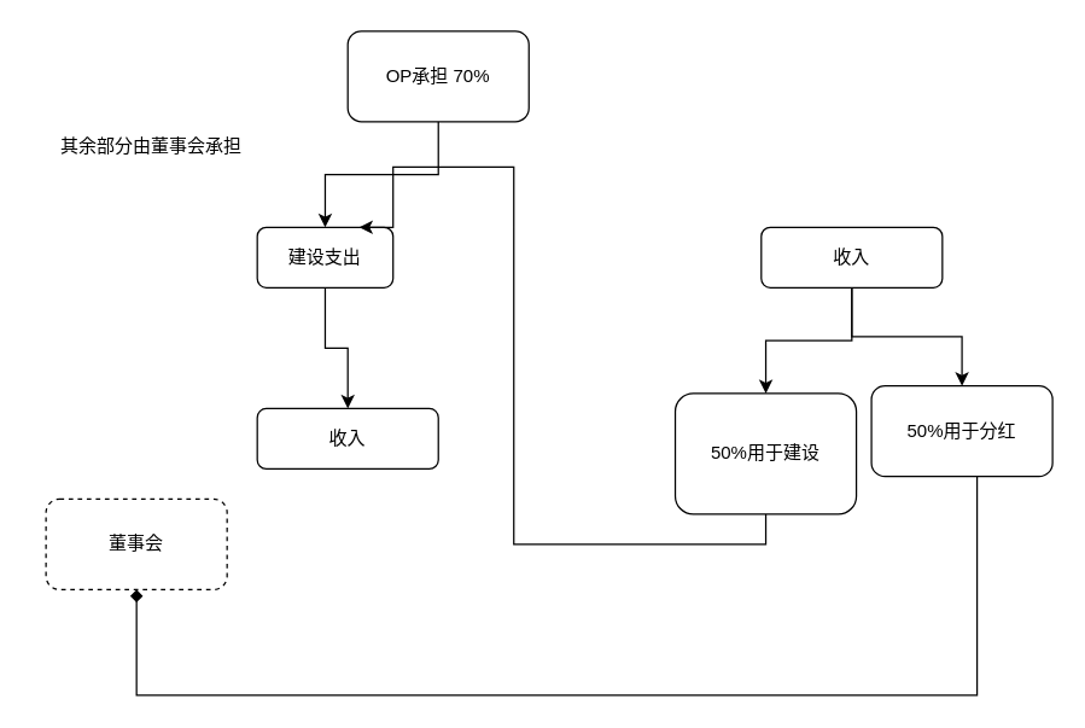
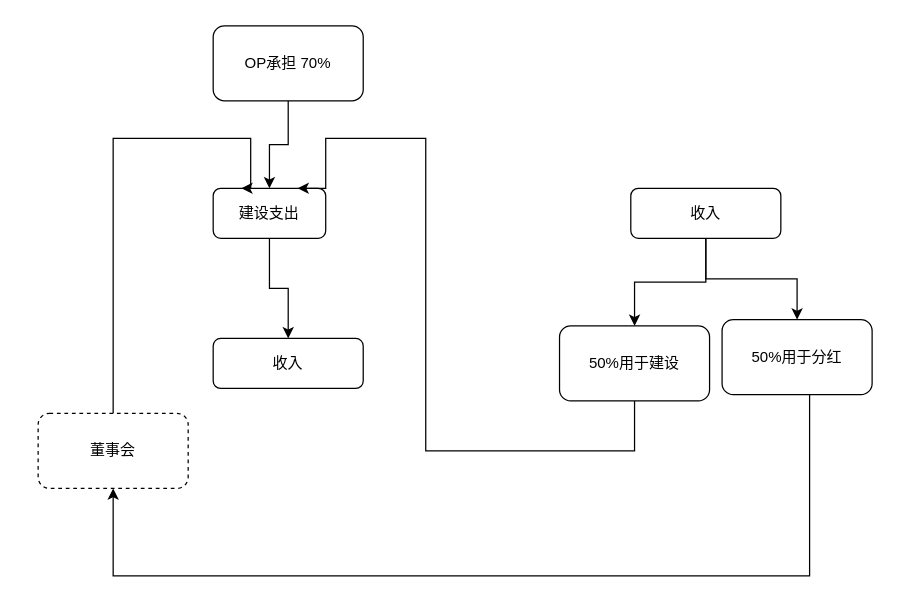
- <mxCell id="5" value="OP承担 70%" style="rounded=1;whiteSpace=wrap;html=1;glass=0;strokeWidth=1;shadow=0;" parent="1" vertex="1"><mxGeometry x="230" y="20" width="120" height="60" as="geometry" /></mxCell>
+ <mxCell id="5" value="OP承担 70%" style="rounded=1;whiteSpace=wrap;html=1;glass=0;strokeWidth=1;shadow=0;" parent="1" vertex="1"><mxGeometry x="170" y="20" width="120" height="60" as="geometry" /></mxCell>
- <mxCell id="15" value="其余部分由董事会承担&lt;div&gt;&lt;br&gt;&lt;/div&gt;" style="text;html=1;align=center;verticalAlign=middle;whiteSpace=wrap;rounded=0;" vertex="1" parent="1"><mxGeometry x="20" y="89" width="160" height="30" as="geometry" /></mxCell>
+ <mxCell id="13" value="" style="edgeStyle=orthogonalEdgeStyle;rounded=0;orthogonalLoop=1;jettySize=auto;html=1;entryX=0.25;entryY=0;entryDx=0;entryDy=0;" edge="1" parent="1" source="14" target="3"><mxGeometry relative="1" as="geometry"><mxPoint x="90" y="-40" as="targetPoint" /><Array as="points"><mxPoint x="90" y="110" /><mxPoint x="200" y="110" /></Array></mxGeometry></mxCell>
- <mxCell id="10" value="50%用于建设" style="whiteSpace=wrap;html=1;rounded=1;" parent="1" vertex="1"><mxGeometry x="447" y="260" width="120" height="80" as="geometry" /></mxCell>
+ <mxCell id="10" value="50%用于建设" style="whiteSpace=wrap;html=1;rounded=1;" parent="1" vertex="1"><mxGeometry x="447" y="260" width="120" height="60" as="geometry" /></mxCell>
- <mxCell id="11" value="" style="edgeStyle=orthogonalEdgeStyle;rounded=0;orthogonalLoop=1;jettySize=auto;html=1;entryX=0.5;entryY=1;entryDx=0;entryDy=0;endArrow=diamond;" edge="1" parent="1" source="12" target="14"><mxGeometry relative="1" as="geometry"><mxPoint x="60" y="500" as="targetPoint" /><Array as="points"><mxPoint x="647" y="460" /><mxPoint x="90" y="460" /></Array></mxGeometry></mxCell>
+ <mxCell id="11" value="" style="edgeStyle=orthogonalEdgeStyle;rounded=0;orthogonalLoop=1;jettySize=auto;html=1;entryX=0.5;entryY=1;entryDx=0;entryDy=0;" edge="1" parent="1" source="12" target="14"><mxGeometry relative="1" as="geometry"><mxPoint x="60" y="500" as="targetPoint" /><Array as="points"><mxPoint x="647" y="460" /><mxPoint x="90" y="460" /></Array></mxGeometry></mxCell>
